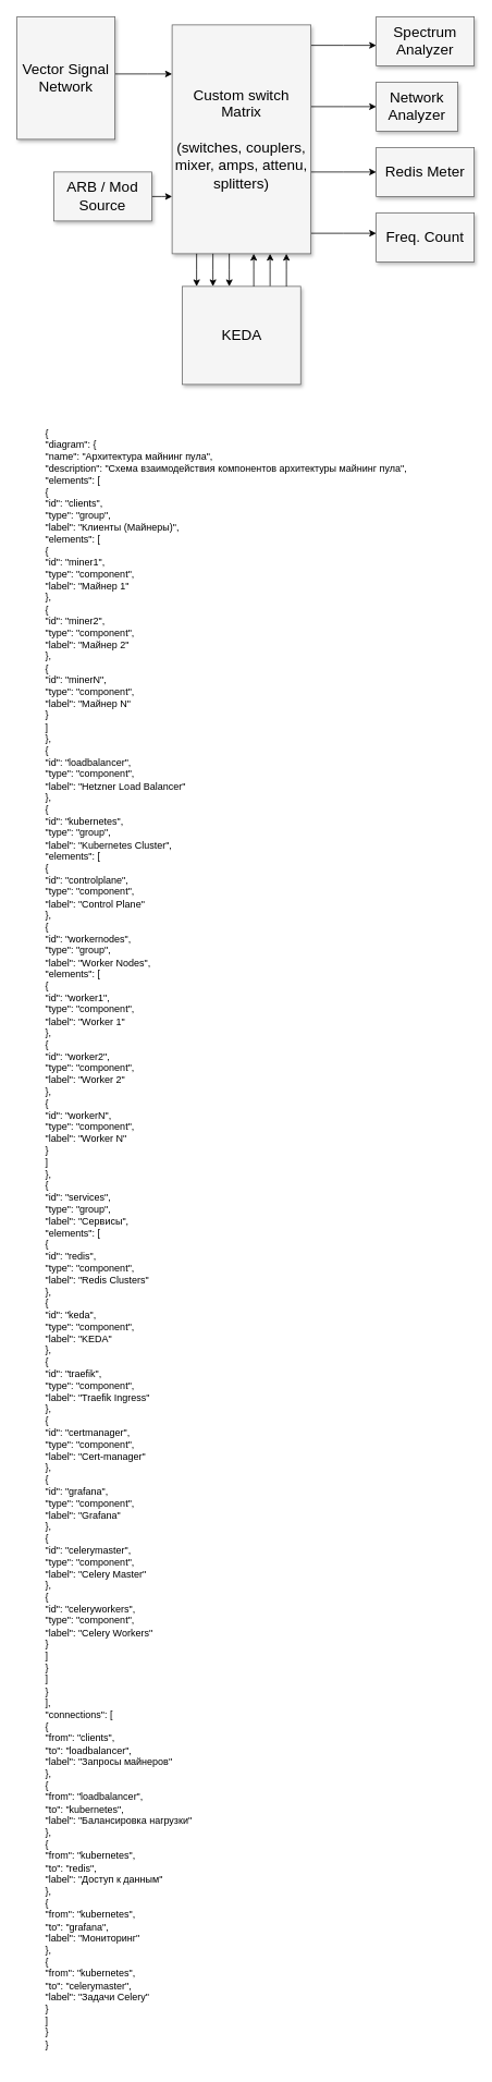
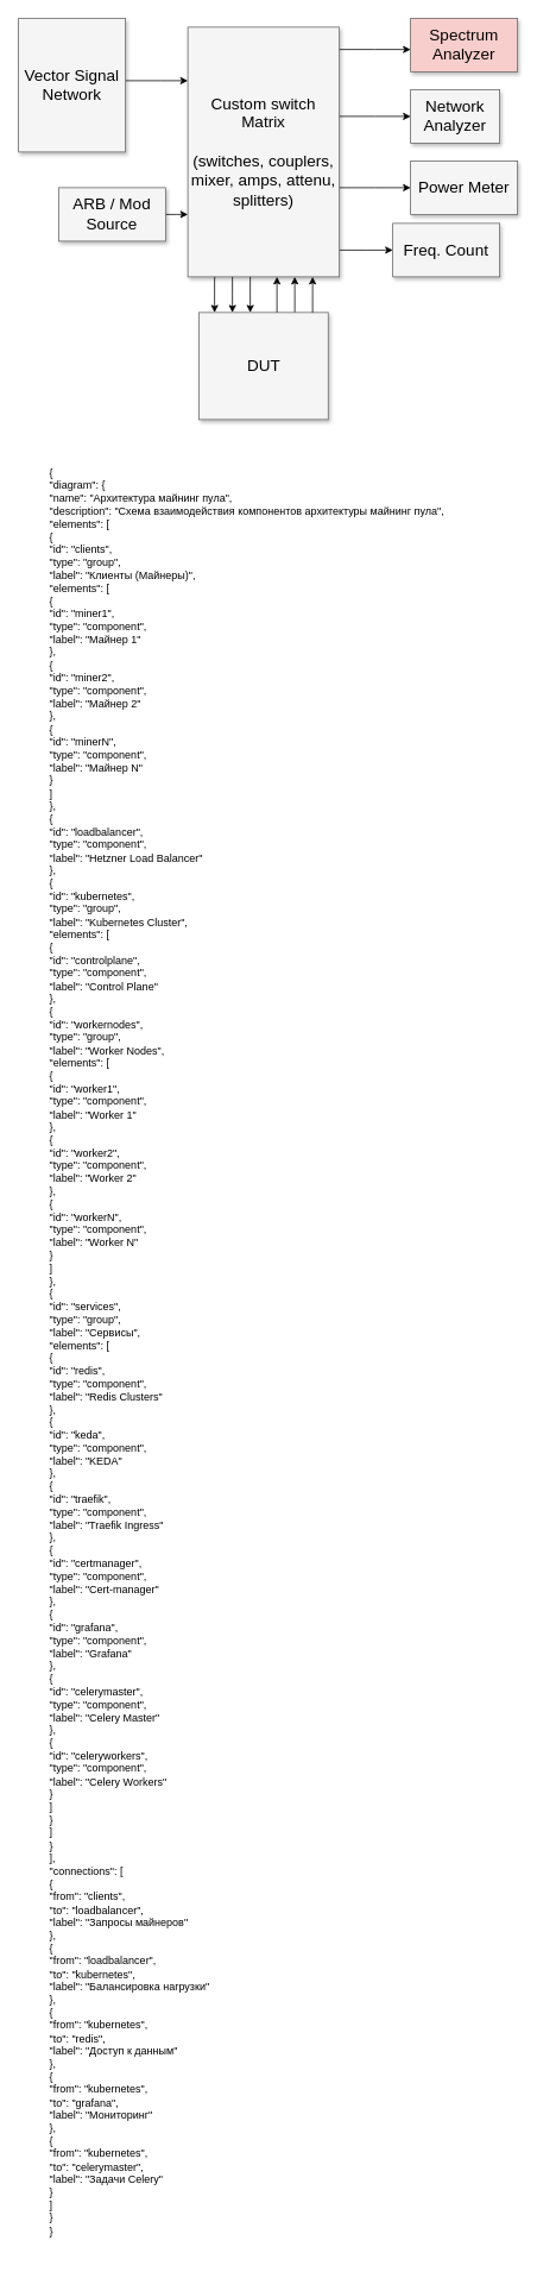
- <mxCell id="8" value="Spectrum Analyzer" style="whiteSpace=wrap;html=1;shadow=1;fontSize=18;fillColor=#f5f5f5;strokeColor=#666666;" parent="1" vertex="1"><mxGeometry x="460" y="20" width="120" height="60" as="geometry" /></mxCell>
+ <mxCell id="8" value="Spectrum Analyzer" style="whiteSpace=wrap;html=1;shadow=1;fontSize=18;fillColor=#f8cecc;strokeColor=#666666;" parent="1" vertex="1"><mxGeometry x="460" y="20" width="120" height="60" as="geometry" /></mxCell>
- <mxCell id="10" value="Redis Meter" style="whiteSpace=wrap;html=1;shadow=1;fontSize=18;fillColor=#f5f5f5;strokeColor=#666666;" parent="1" vertex="1"><mxGeometry x="460" y="180" width="120" height="60" as="geometry" /></mxCell>
+ <mxCell id="10" value="Power Meter" style="whiteSpace=wrap;html=1;shadow=1;fontSize=18;fillColor=#f5f5f5;strokeColor=#666666;" parent="1" vertex="1"><mxGeometry x="460" y="180" width="120" height="60" as="geometry" /></mxCell>
- <mxCell id="11" value="Freq. Count" style="whiteSpace=wrap;html=1;shadow=1;fontSize=18;fillColor=#f5f5f5;strokeColor=#666666;" parent="1" vertex="1"><mxGeometry x="460" y="260" width="120" height="60" as="geometry" /></mxCell>
+ <mxCell id="11" value="Freq. Count" style="whiteSpace=wrap;html=1;shadow=1;fontSize=18;fillColor=#f5f5f5;strokeColor=#666666;" parent="1" vertex="1"><mxGeometry x="440" y="250" width="120" height="60" as="geometry" /></mxCell>
- <mxCell id="16" value="KEDA" style="whiteSpace=wrap;html=1;shadow=1;fontSize=18;fillColor=#f5f5f5;strokeColor=#666666;" parent="1" vertex="1"><mxGeometry x="222.5" y="350" width="145" height="120" as="geometry" /></mxCell>
+ <mxCell id="16" value="DUT" style="whiteSpace=wrap;html=1;shadow=1;fontSize=18;fillColor=#f5f5f5;strokeColor=#666666;" parent="1" vertex="1"><mxGeometry x="222.5" y="350" width="145" height="120" as="geometry" /></mxCell>
